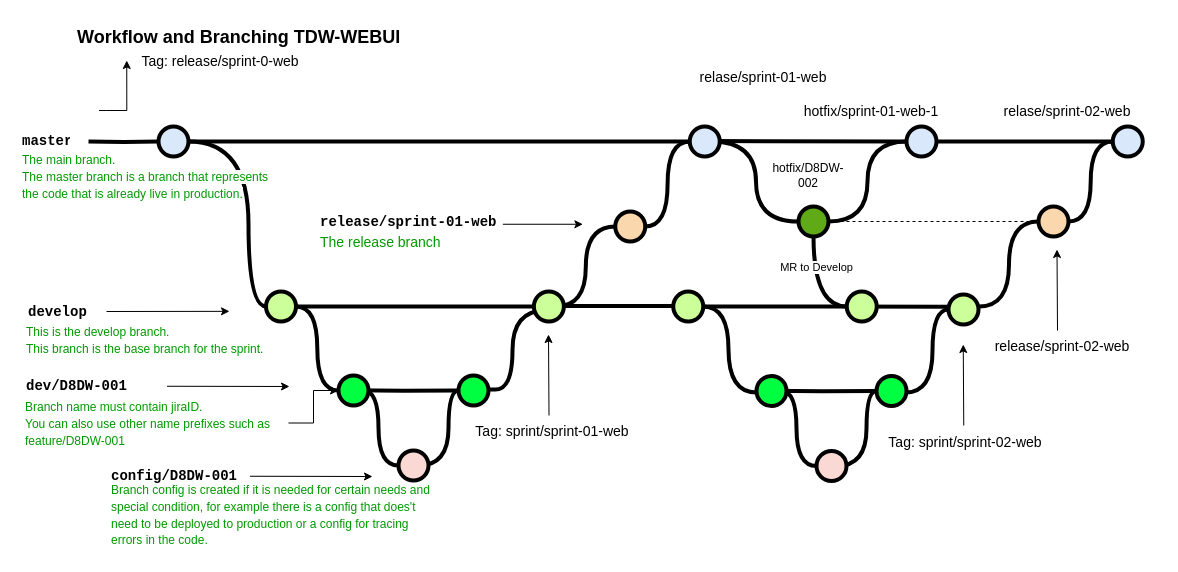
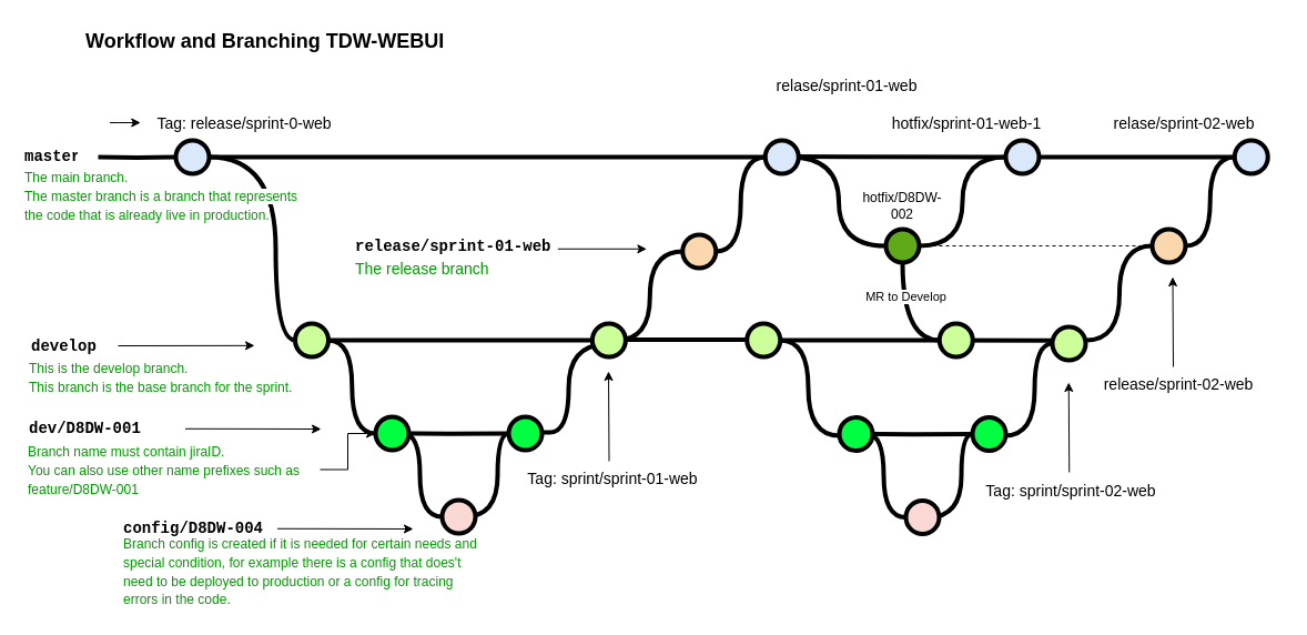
- <mxCell id="22" value="Tag: release/sprint-0-web" style="text;html=1;strokeColor=none;fillColor=none;align=center;verticalAlign=middle;whiteSpace=wrap;overflow=hidden;fontSize=14;movable=0;resizable=0;rotatable=0;deletable=0;editable=0;locked=1;connectable=0;" parent="1" vertex="1"><mxGeometry x="126.25" y="50" width="187.75" height="20" as="geometry" /></mxCell>
+ <mxCell id="22" value="Tag: release/sprint-0-web" style="text;html=1;strokeColor=none;fillColor=none;align=center;verticalAlign=middle;whiteSpace=wrap;overflow=hidden;fontSize=14;movable=0;resizable=0;rotatable=0;deletable=0;editable=0;locked=1;connectable=0;" parent="1" vertex="1"><mxGeometry x="126.25" y="100" width="187.75" height="20" as="geometry" /></mxCell>
- <mxCell id="73" value="hotfix/D8DW-002" style="text;html=1;align=center;verticalAlign=middle;whiteSpace=wrap;rounded=0;movable=0;resizable=0;rotatable=0;deletable=0;editable=0;locked=1;connectable=0;" vertex="1" parent="1"><mxGeometry x="763" y="160" width="90" height="30" as="geometry" /></mxCell>
+ <mxCell id="73" value="hotfix/D8DW-002" style="text;html=1;align=center;verticalAlign=middle;whiteSpace=wrap;rounded=0;movable=0;resizable=0;rotatable=0;deletable=0;editable=0;locked=1;connectable=0;" vertex="1" parent="1"><mxGeometry x="768" y="170" width="90" height="30" as="geometry" /></mxCell>
- <mxCell id="75" value="config/D8DW-001" style="text;html=1;strokeColor=none;fillColor=none;align=left;verticalAlign=middle;whiteSpace=wrap;overflow=hidden;fontSize=14;fontStyle=1;fontFamily=Courier New;movable=0;resizable=0;rotatable=0;deletable=0;editable=0;locked=1;connectable=0;" vertex="1" parent="1"><mxGeometry x="108.5" y="465" width="240" height="20" as="geometry" /></mxCell>
+ <mxCell id="75" value="config/D8DW-004" style="text;html=1;strokeColor=none;fillColor=none;align=left;verticalAlign=middle;whiteSpace=wrap;overflow=hidden;fontSize=14;fontStyle=1;fontFamily=Courier New;movable=0;resizable=0;rotatable=0;deletable=0;editable=0;locked=1;connectable=0;" vertex="1" parent="1"><mxGeometry x="108.5" y="465" width="240" height="20" as="geometry" /></mxCell>
